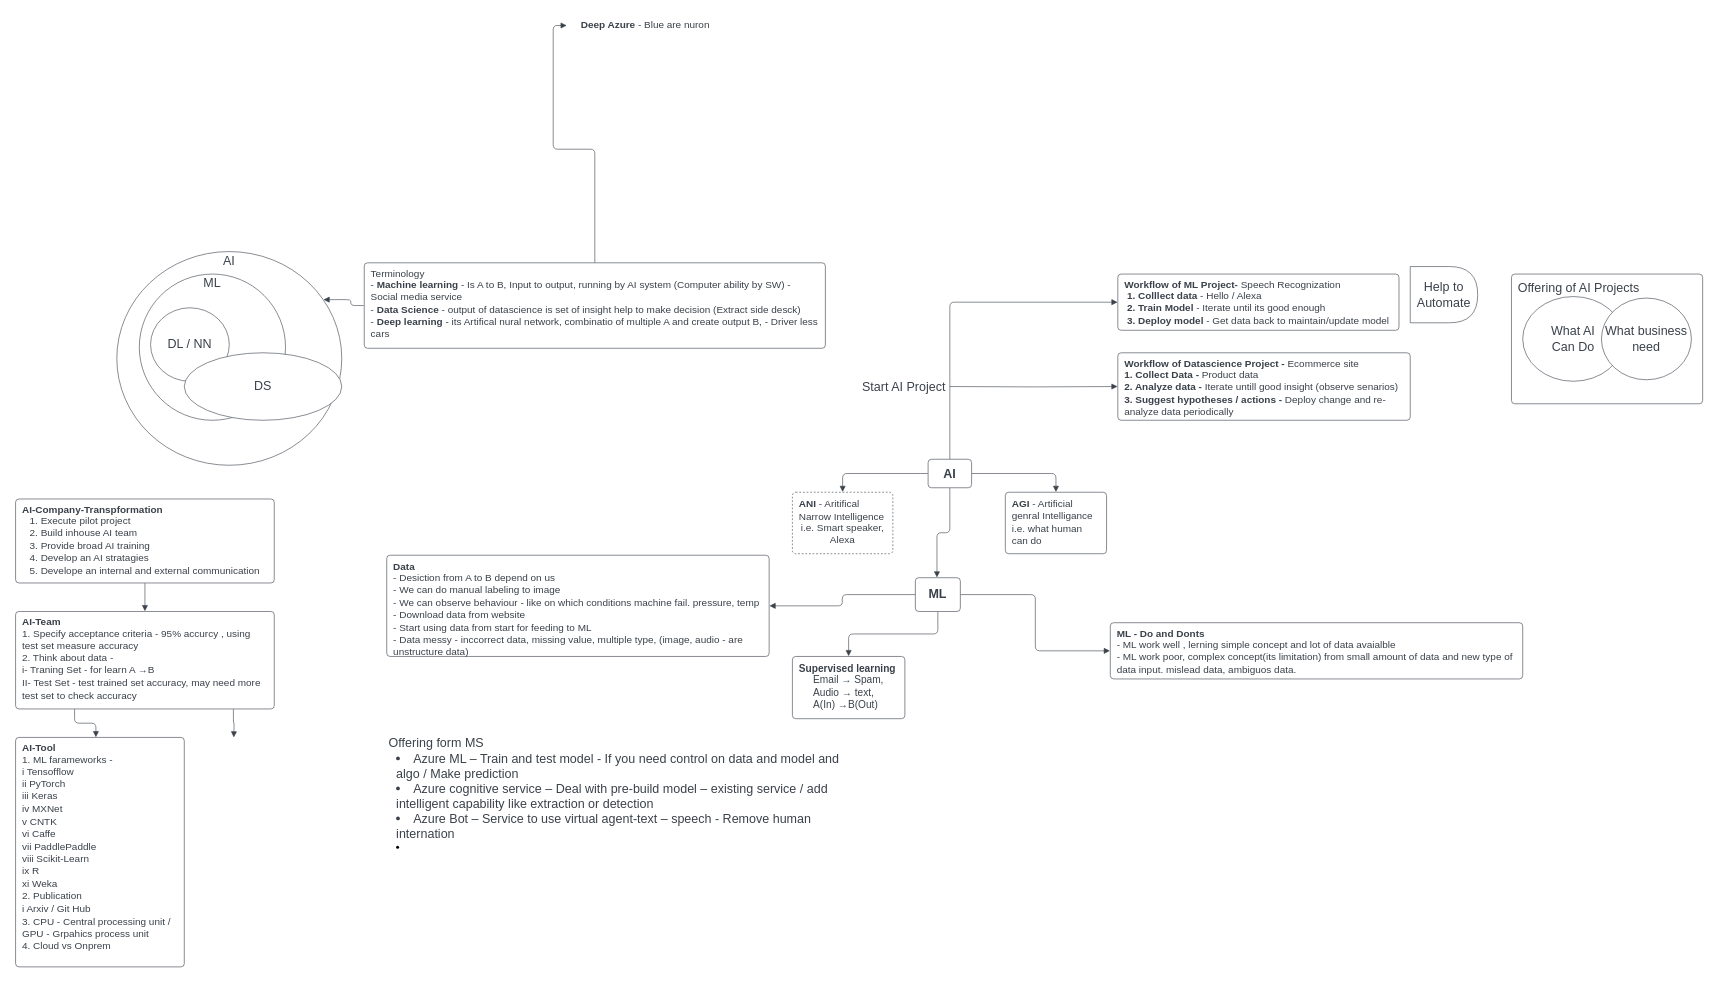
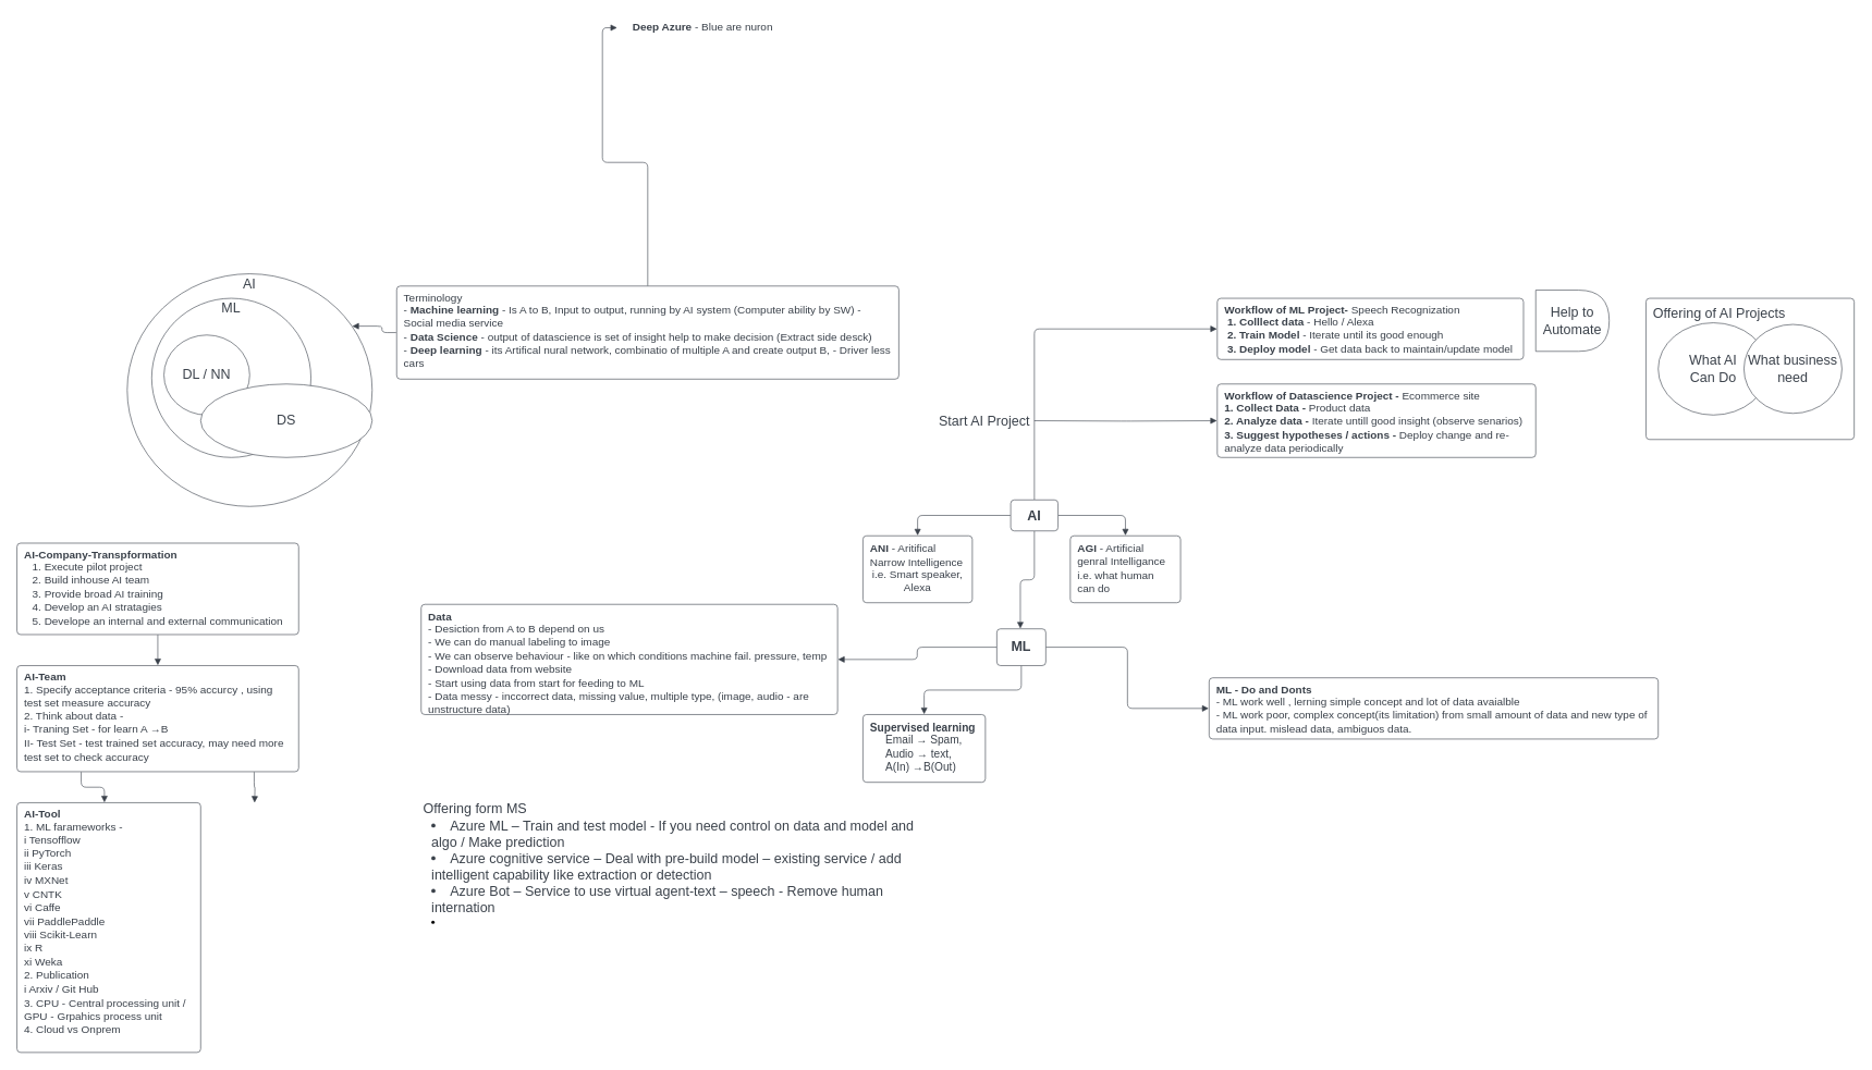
- <mxCell id="4" value="&lt;div style=&quot;display: flex; justify-content: flex-start; text-align: left; align-items: baseline; font-size: 0; line-height: 1.25;margin-top: -2px;&quot;&gt;&lt;span&gt;&lt;span style=&quot;font-size:13.3px;color:#3a414a;font-weight: bold;&quot;&gt;ANI &lt;/span&gt;&lt;span style=&quot;font-size:13.3px;color:#3a414a;&quot;&gt;- Aritifical Narrow Intelligence&#10;&lt;/span&gt;&lt;/span&gt;&lt;/div&gt;&lt;div style=&quot;display: flex; justify-content: center; text-align: center; align-items: baseline; font-size: 0; line-height: 1.25;margin-top: -2px;&quot;&gt;&lt;span&gt;&lt;span style=&quot;font-size:13.3px;color:#3a414a;&quot;&gt;&lt;span style=&quot;font-size:13.3px;color:#3a414a;&quot;&gt;i.e. Smart speaker, Alexa&lt;/span&gt;&lt;/span&gt;&lt;/span&gt;&lt;/div&gt;" style="html=1;overflow=block;blockSpacing=1;whiteSpace=wrap;fontSize=13;spacing=9;strokeColor=#3a414a;strokeOpacity=100;rounded=1;absoluteArcSize=1;arcSize=9;strokeWidth=0.8;lucidId=KNsnrOlfQROK;dashed=1;" parent="1" vertex="1"><mxGeometry x="1056" y="656" width="134" height="82" as="geometry" /></mxCell>
+ <mxCell id="4" value="&lt;div style=&quot;display: flex; justify-content: flex-start; text-align: left; align-items: baseline; font-size: 0; line-height: 1.25;margin-top: -2px;&quot;&gt;&lt;span&gt;&lt;span style=&quot;font-size:13.3px;color:#3a414a;font-weight: bold;&quot;&gt;ANI &lt;/span&gt;&lt;span style=&quot;font-size:13.3px;color:#3a414a;&quot;&gt;- Aritifical Narrow Intelligence&#10;&lt;/span&gt;&lt;/span&gt;&lt;/div&gt;&lt;div style=&quot;display: flex; justify-content: center; text-align: center; align-items: baseline; font-size: 0; line-height: 1.25;margin-top: -2px;&quot;&gt;&lt;span&gt;&lt;span style=&quot;font-size:13.3px;color:#3a414a;&quot;&gt;&lt;span style=&quot;font-size:13.3px;color:#3a414a;&quot;&gt;i.e. Smart speaker, Alexa&lt;/span&gt;&lt;/span&gt;&lt;/span&gt;&lt;/div&gt;" style="html=1;overflow=block;blockSpacing=1;whiteSpace=wrap;fontSize=13;spacing=9;strokeColor=#3a414a;strokeOpacity=100;rounded=1;absoluteArcSize=1;arcSize=9;strokeWidth=0.8;lucidId=KNsnrOlfQROK;" parent="1" vertex="1"><mxGeometry x="1056" y="656" width="134" height="82" as="geometry" /></mxCell>
- <mxCell id="5" value="&lt;div style=&quot;display: flex; justify-content: flex-start; text-align: left; align-items: baseline; font-size: 0; line-height: 1.25;margin-top: -2px;&quot;&gt;&lt;span&gt;&lt;span style=&quot;font-size:13.3px;color:#3a414a;font-weight: bold;&quot;&gt;AGI&lt;/span&gt;&lt;span style=&quot;font-size:13.3px;color:#3a414a;&quot;&gt; - Artificial genral Intelligance i.e. what human can do&lt;/span&gt;&lt;/span&gt;&lt;/div&gt;" style="html=1;overflow=block;blockSpacing=1;whiteSpace=wrap;fontSize=13;spacing=9;strokeColor=#3a414a;strokeOpacity=100;rounded=1;absoluteArcSize=1;arcSize=9;strokeWidth=0.8;lucidId=~OsnrFGLeTJf;" parent="1" vertex="1"><mxGeometry x="1340" y="656" width="135" height="82" as="geometry" /></mxCell>
+ <mxCell id="5" value="&lt;div style=&quot;display: flex; justify-content: flex-start; text-align: left; align-items: baseline; font-size: 0; line-height: 1.25;margin-top: -2px;&quot;&gt;&lt;span&gt;&lt;span style=&quot;font-size:13.3px;color:#3a414a;font-weight: bold;&quot;&gt;AGI&lt;/span&gt;&lt;span style=&quot;font-size:13.3px;color:#3a414a;&quot;&gt; - Artificial genral Intelligance i.e. what human can do&lt;/span&gt;&lt;/span&gt;&lt;/div&gt;" style="html=1;overflow=block;blockSpacing=1;whiteSpace=wrap;fontSize=13;spacing=9;strokeColor=#3a414a;strokeOpacity=100;rounded=1;absoluteArcSize=1;arcSize=9;strokeWidth=0.8;lucidId=~OsnrFGLeTJf;" parent="1" vertex="1"><mxGeometry x="1310" y="656" width="135" height="82" as="geometry" /></mxCell>
